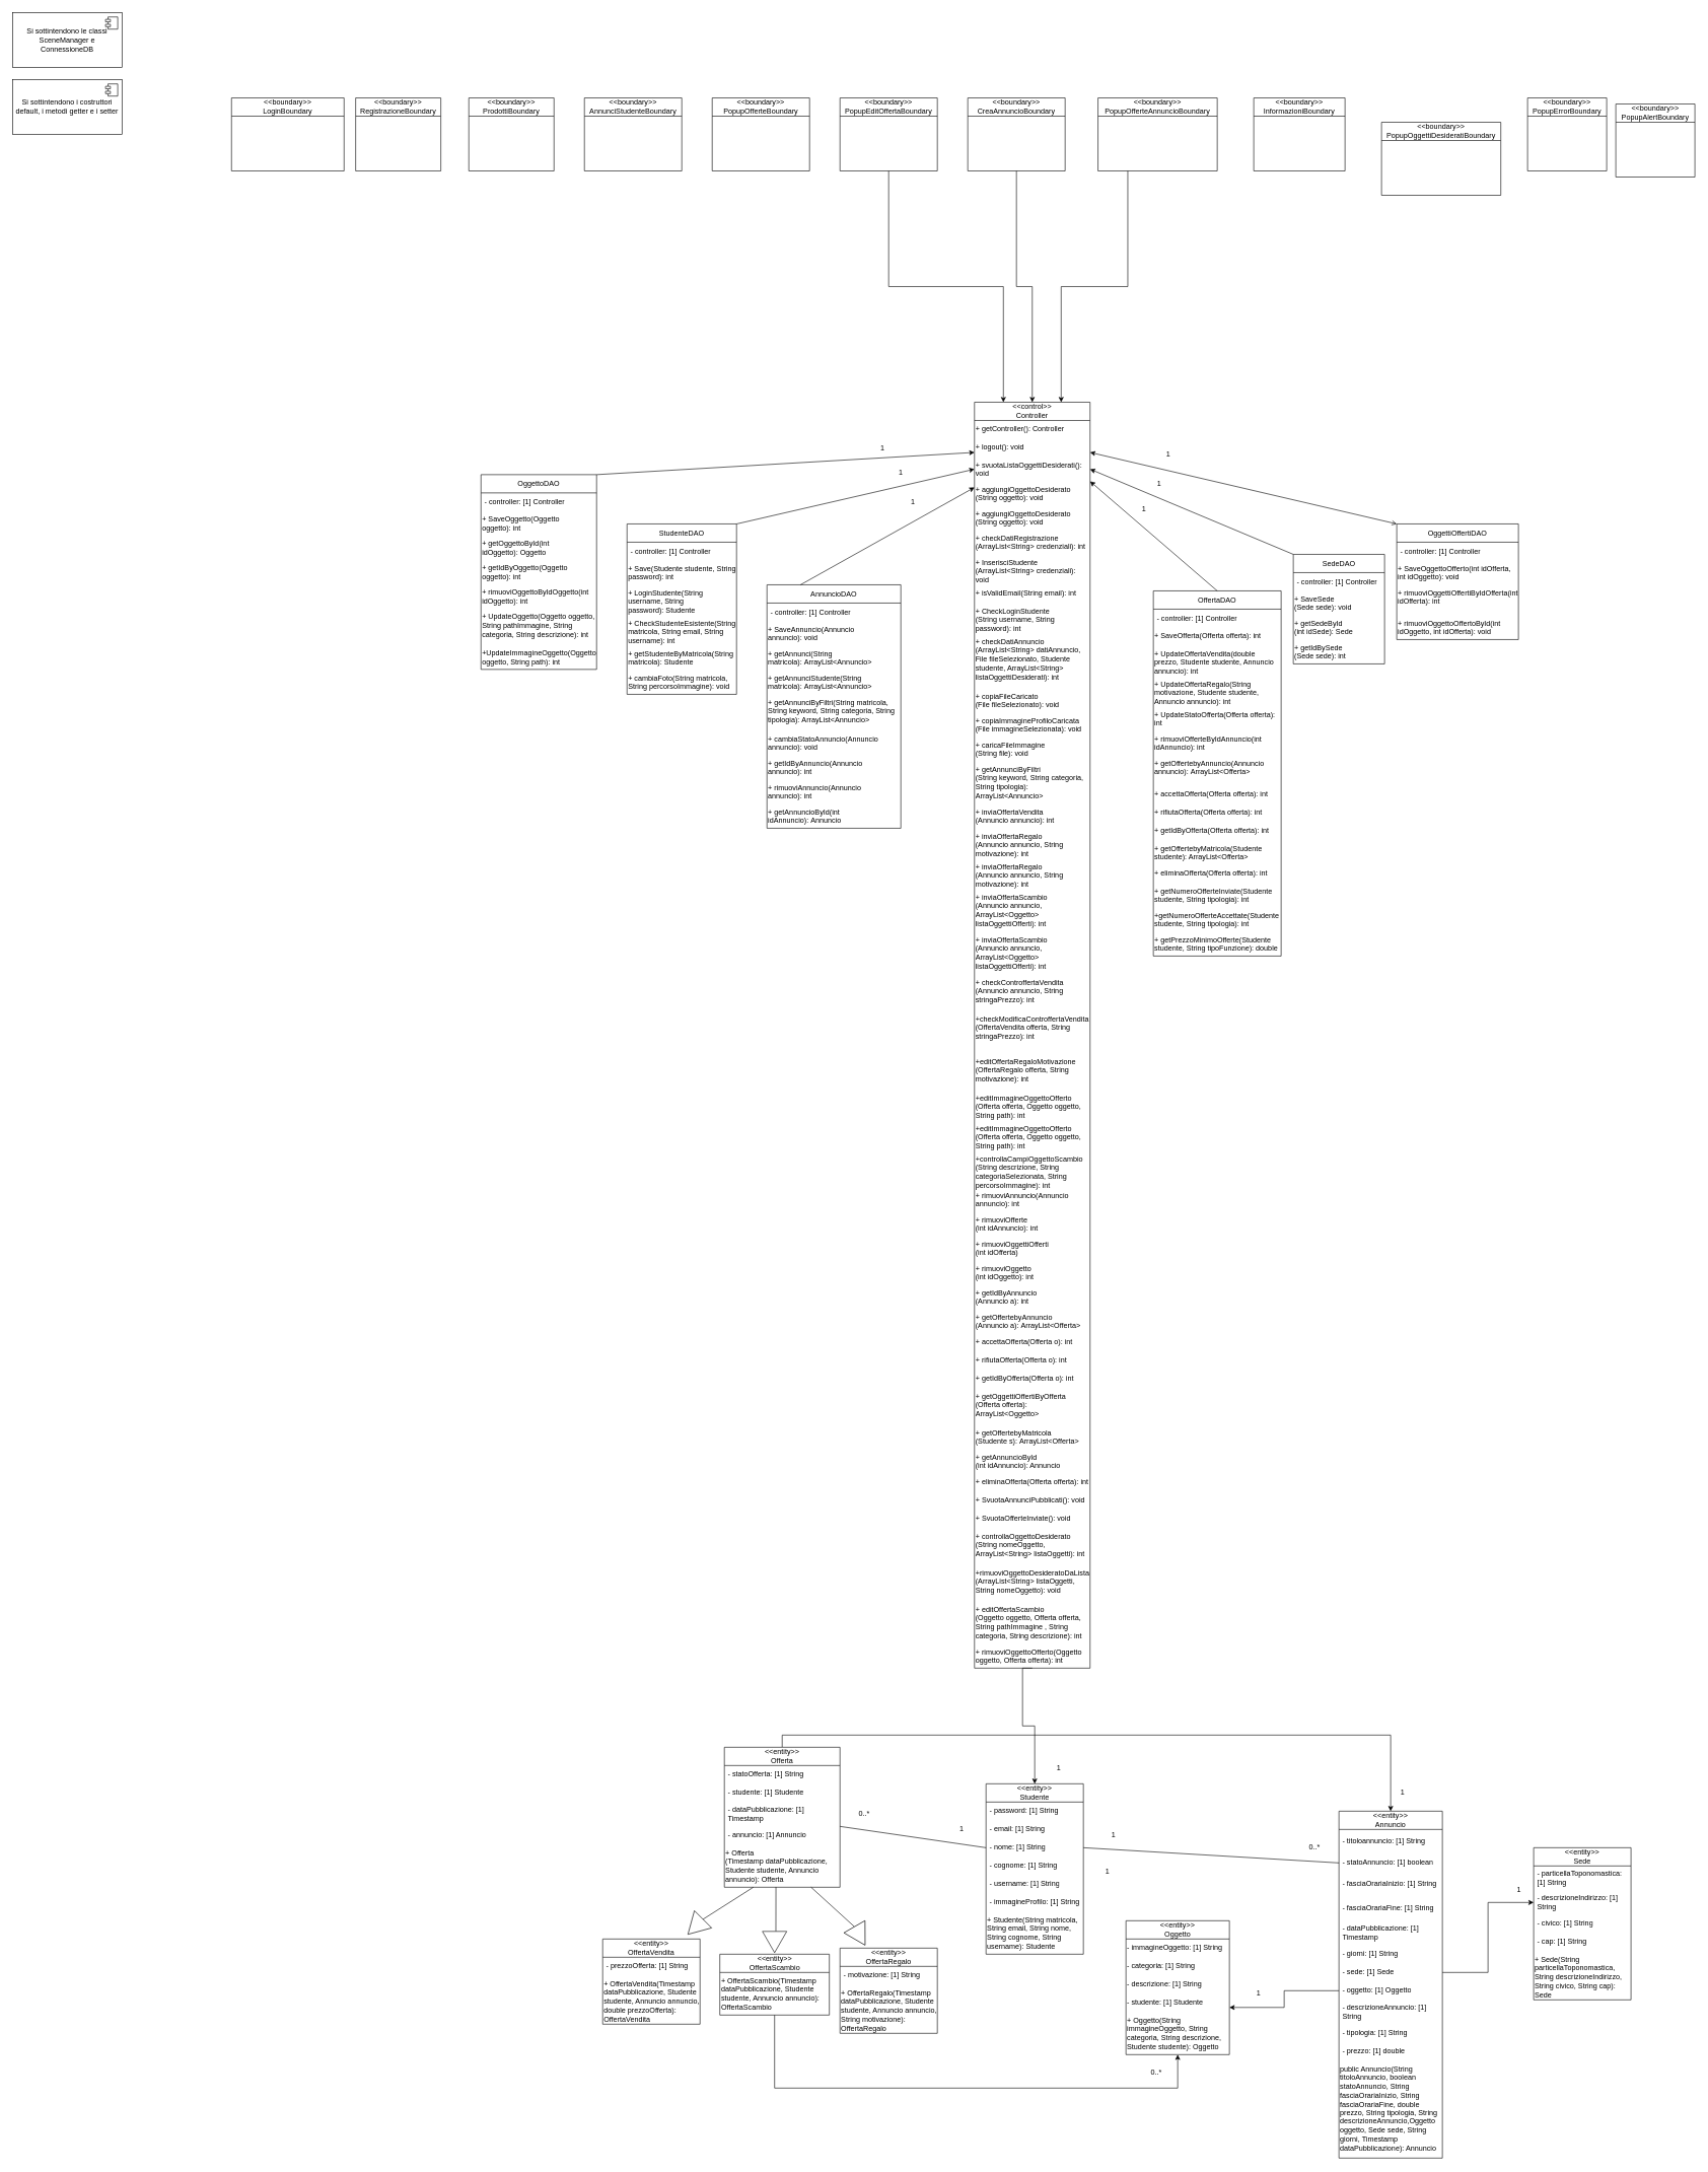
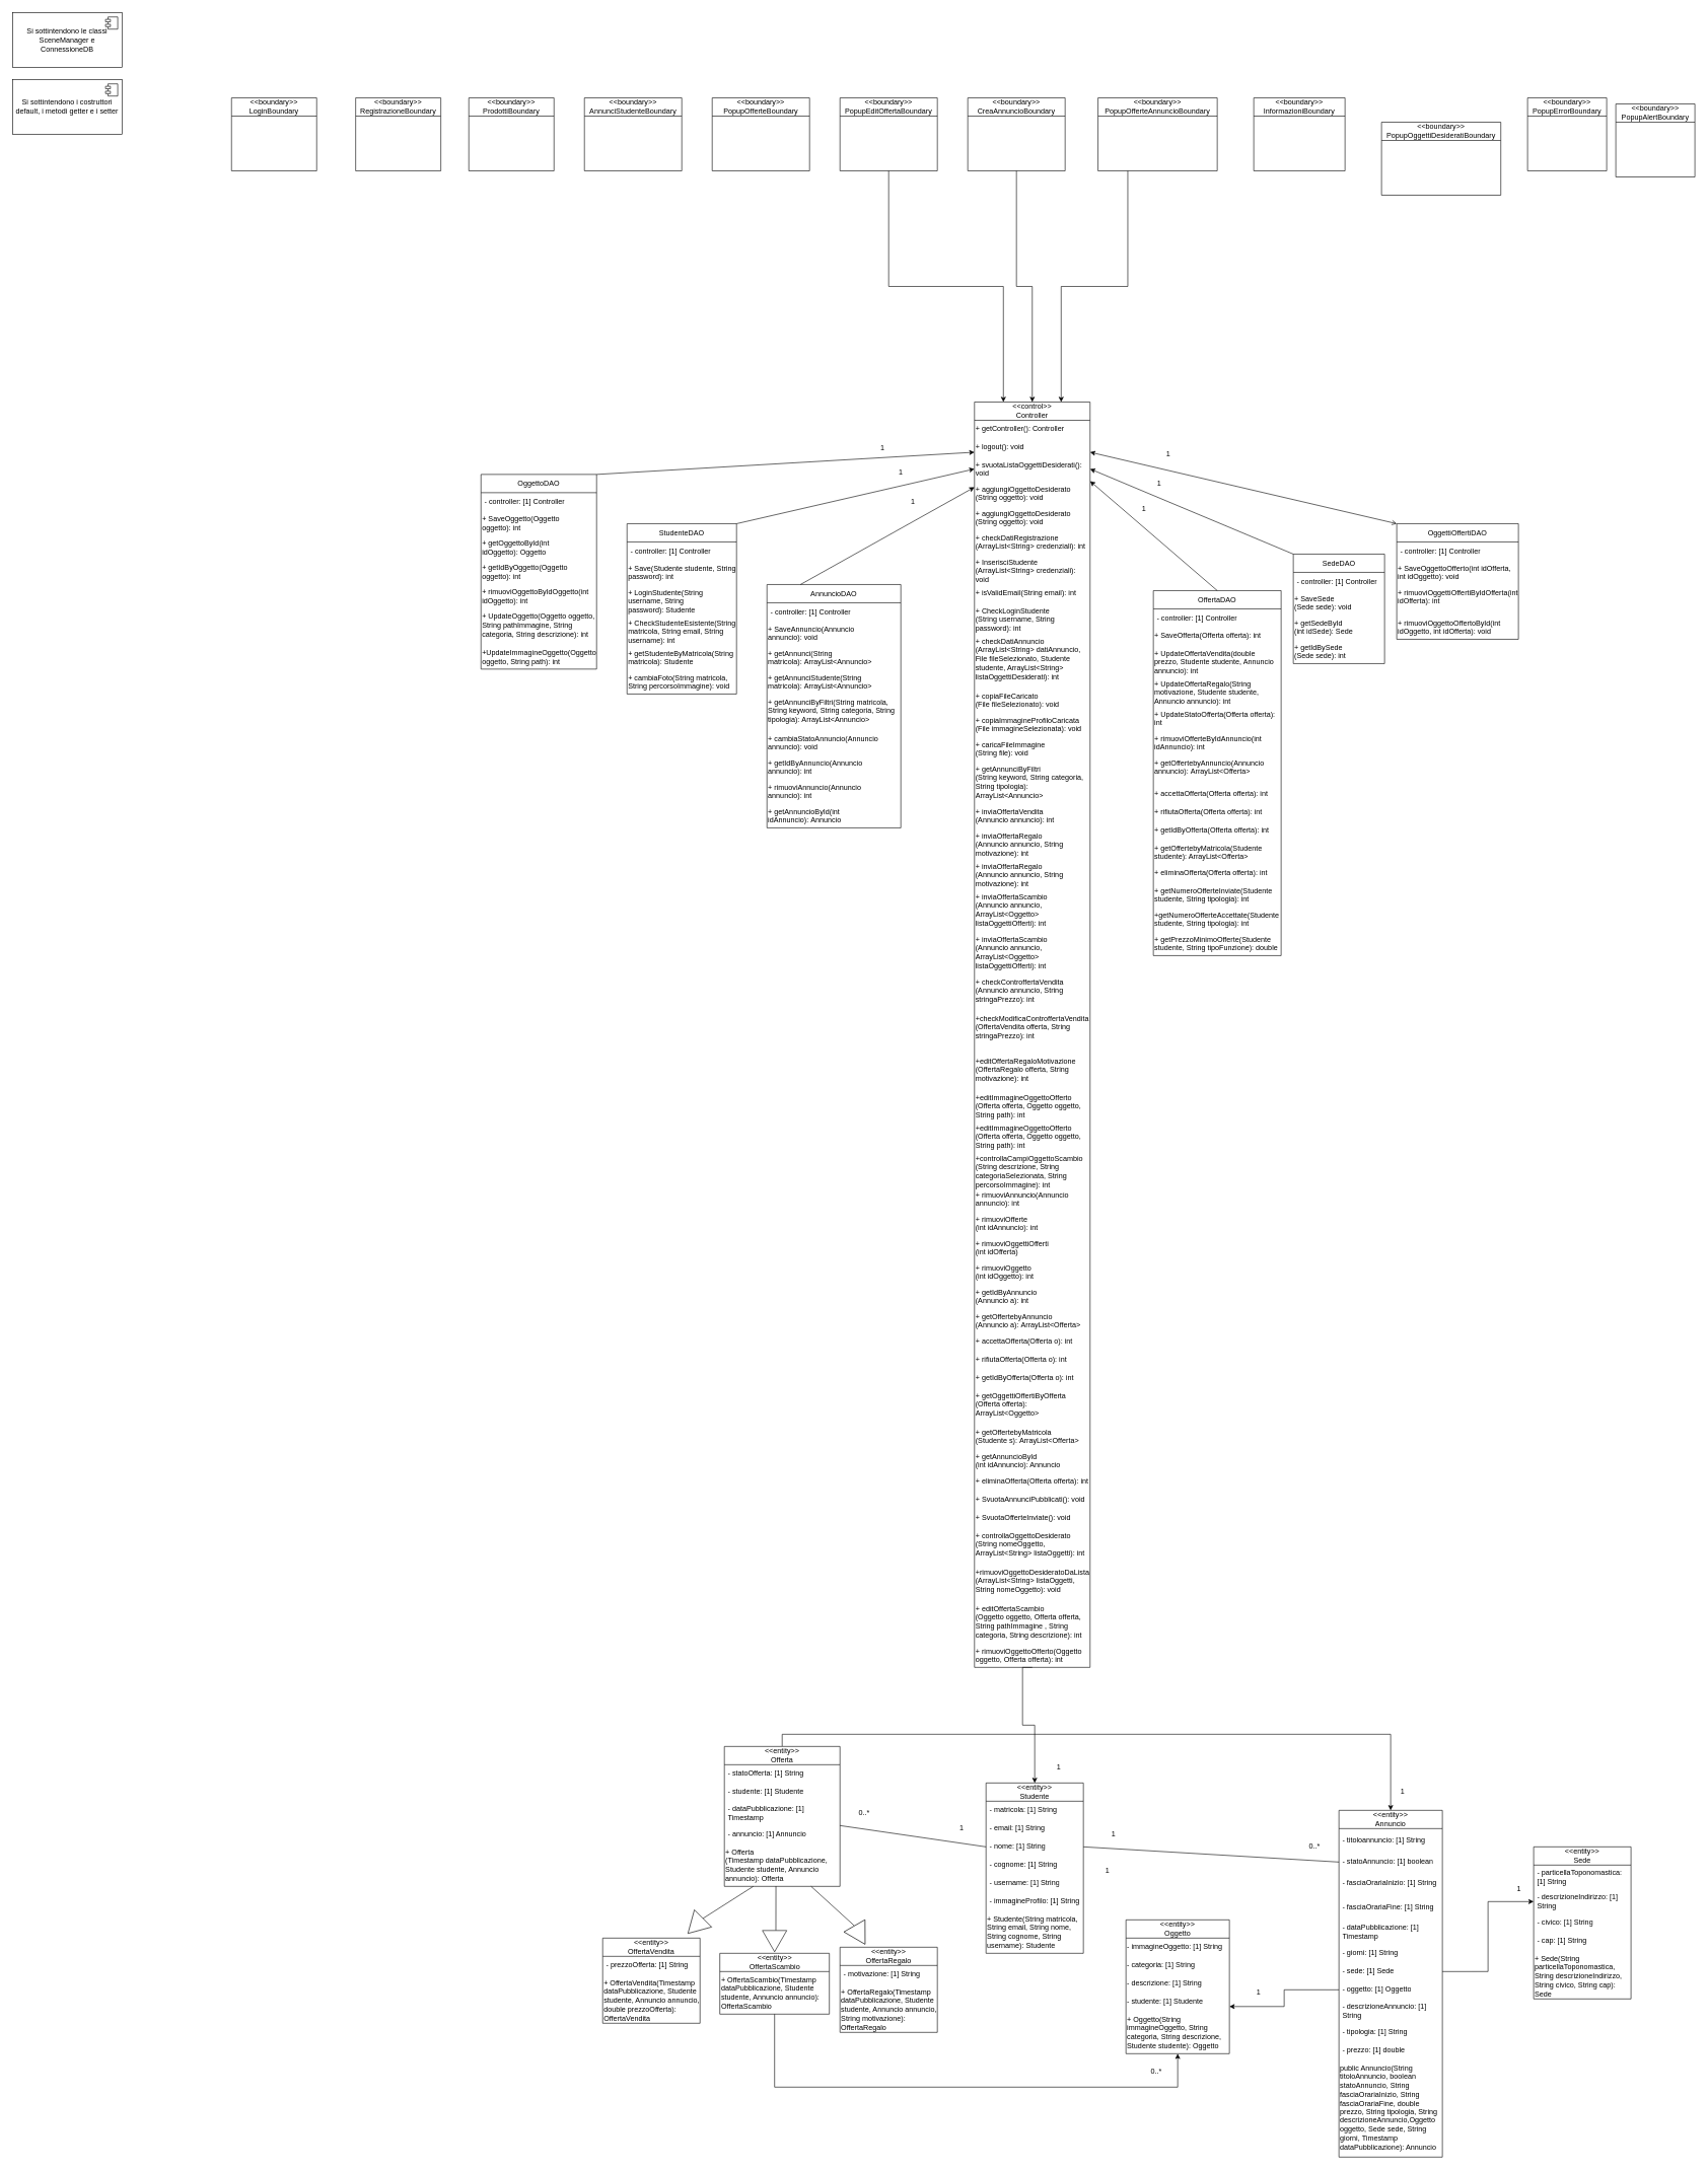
- <mxCell id="2" value="&lt;div&gt;&amp;lt;&amp;lt;boundary&amp;gt;&amp;gt;&lt;/div&gt;&lt;div&gt;LoginBoundary&lt;/div&gt;" style="swimlane;fontStyle=0;childLayout=stackLayout;horizontal=1;startSize=30;horizontalStack=0;resizeParent=1;resizeParentMax=0;resizeLast=0;collapsible=1;marginBottom=0;whiteSpace=wrap;html=1;" parent="1" vertex="1"><mxGeometry x="380" y="160" width="185" height="120" as="geometry" /></mxCell>
+ <mxCell id="2" value="&lt;div&gt;&amp;lt;&amp;lt;boundary&amp;gt;&amp;gt;&lt;/div&gt;&lt;div&gt;LoginBoundary&lt;/div&gt;" style="swimlane;fontStyle=0;childLayout=stackLayout;horizontal=1;startSize=30;horizontalStack=0;resizeParent=1;resizeParentMax=0;resizeLast=0;collapsible=1;marginBottom=0;whiteSpace=wrap;html=1;" parent="1" vertex="1"><mxGeometry x="380" y="160" width="140" height="120" as="geometry" /></mxCell>
- <mxCell id="120" value="- password: [1] String" style="text;strokeColor=none;fillColor=none;align=left;verticalAlign=middle;spacingLeft=4;spacingRight=4;overflow=hidden;points=[[0,0.5],[1,0.5]];portConstraint=eastwest;rotatable=0;whiteSpace=wrap;html=1;" parent="119" vertex="1"><mxGeometry y="30" width="160" height="30" as="geometry" /></mxCell>
+ <mxCell id="120" value="- matricola: [1] String" style="text;strokeColor=none;fillColor=none;align=left;verticalAlign=middle;spacingLeft=4;spacingRight=4;overflow=hidden;points=[[0,0.5],[1,0.5]];portConstraint=eastwest;rotatable=0;whiteSpace=wrap;html=1;" parent="119" vertex="1"><mxGeometry y="30" width="160" height="30" as="geometry" /></mxCell>
